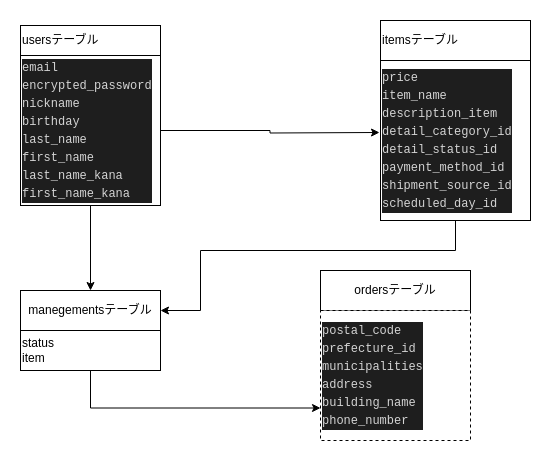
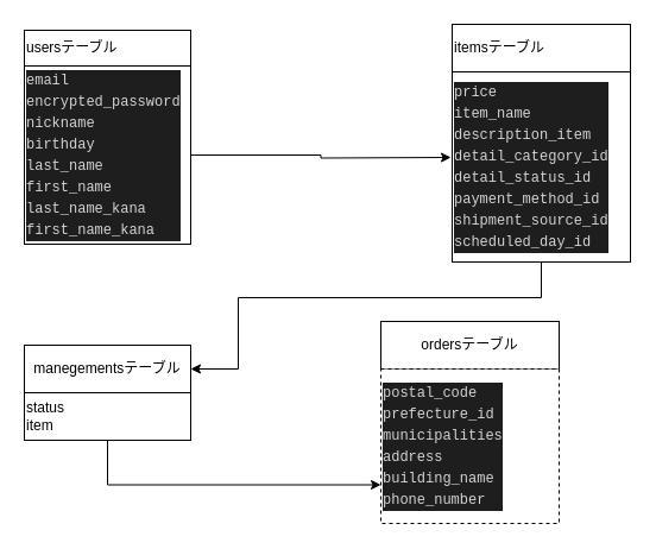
- <mxCell id="3" style="edgeStyle=orthogonalEdgeStyle;rounded=0;orthogonalLoop=1;jettySize=auto;html=1;exitX=0.5;exitY=1;exitDx=0;exitDy=0;entryX=0.5;entryY=0;entryDx=0;entryDy=0;" parent="1" source="5" target="9" edge="1"><mxGeometry relative="1" as="geometry" /></mxCell>
